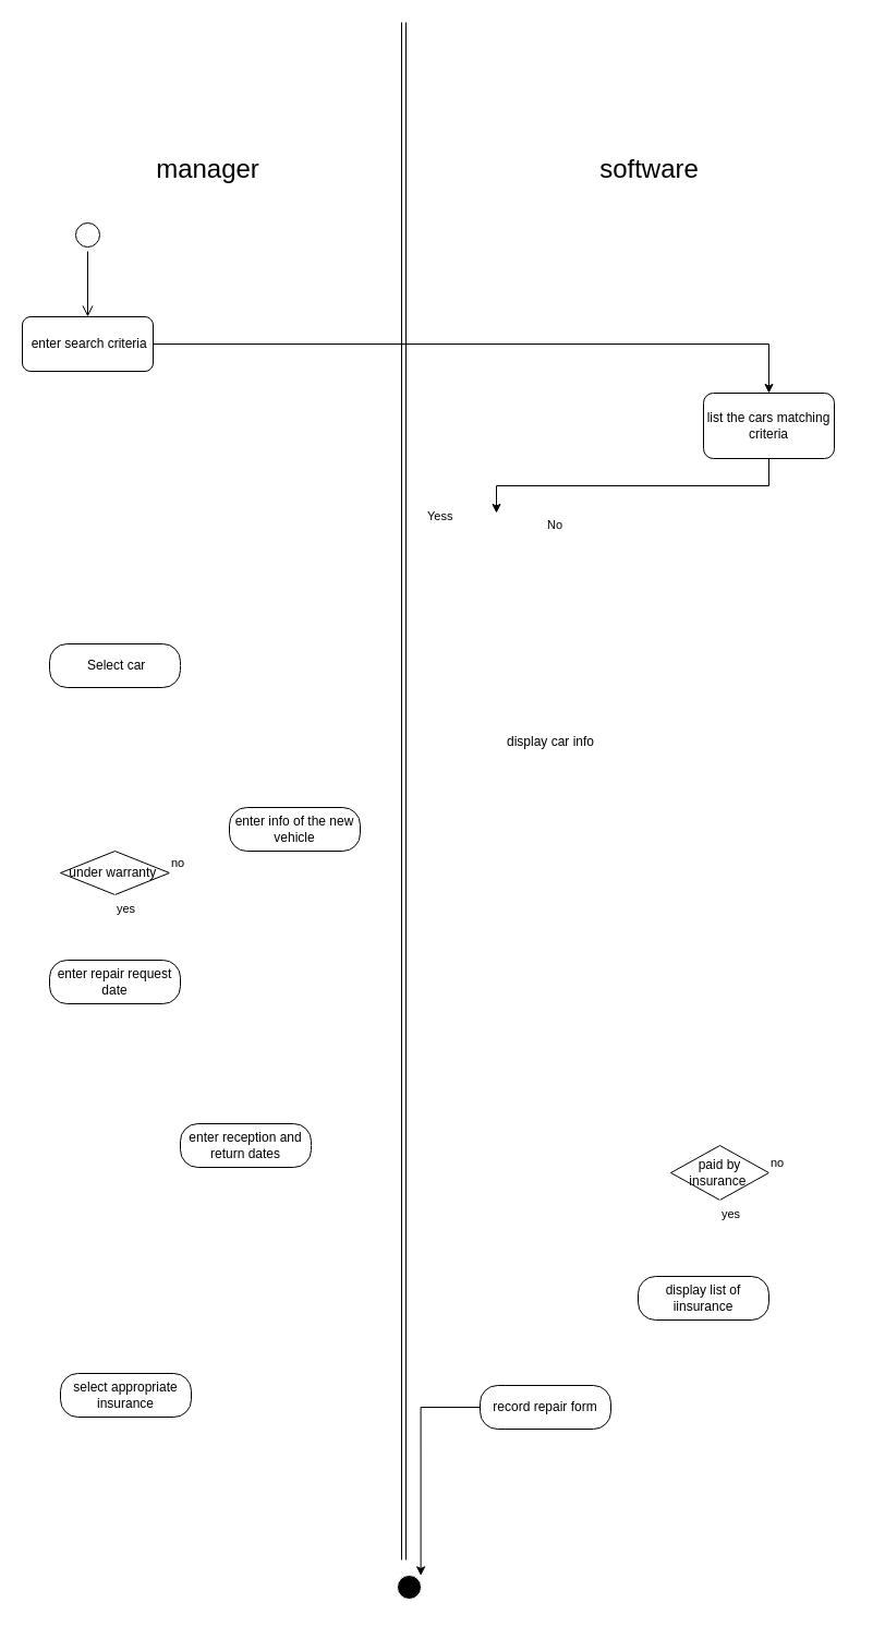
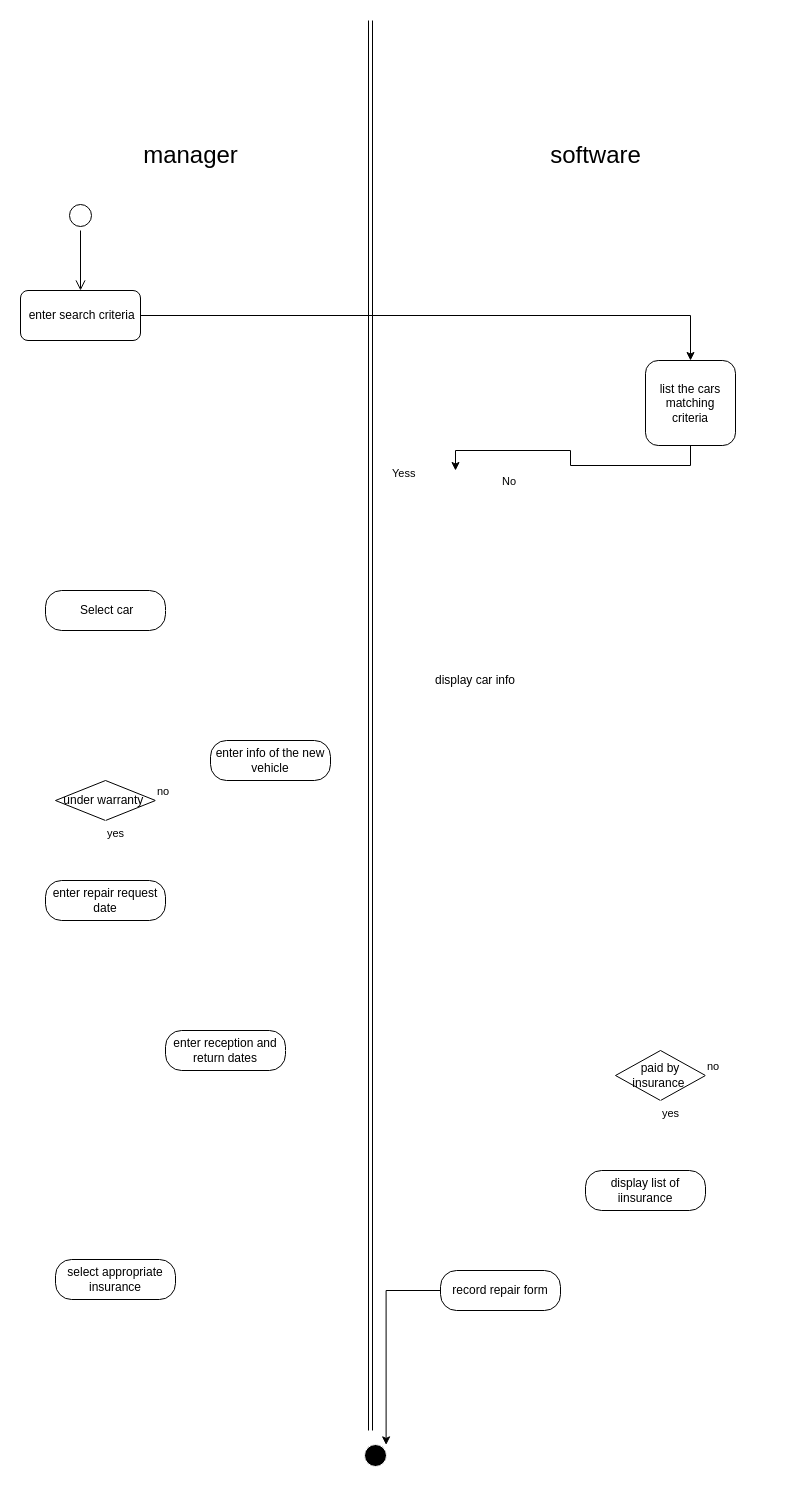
- <mxCell id="7" value="list the cars matching criteria" style="rounded=1;whiteSpace=wrap;html=1;" parent="1" vertex="1"><mxGeometry x="645" y="360" width="120" height="60" as="geometry" /></mxCell>
+ <mxCell id="7" value="list the cars matching criteria" style="rounded=1;whiteSpace=wrap;html=1;" parent="1" vertex="1"><mxGeometry x="645" y="360" width="90" height="85" as="geometry" /></mxCell>
- <mxCell id="13" value="display car info" style="rounded=1;whiteSpace=wrap;html=1;arcSize=40;strokeColor=#FFFFFF;" parent="1" vertex="1"><mxGeometry x="445" y="660" width="120" height="40" as="geometry" /></mxCell>
+ <mxCell id="13" value="display car info" style="rounded=1;whiteSpace=wrap;html=1;arcSize=40;strokeColor=#FFFFFF;" parent="1" vertex="1"><mxGeometry x="415" y="660" width="120" height="40" as="geometry" /></mxCell>
